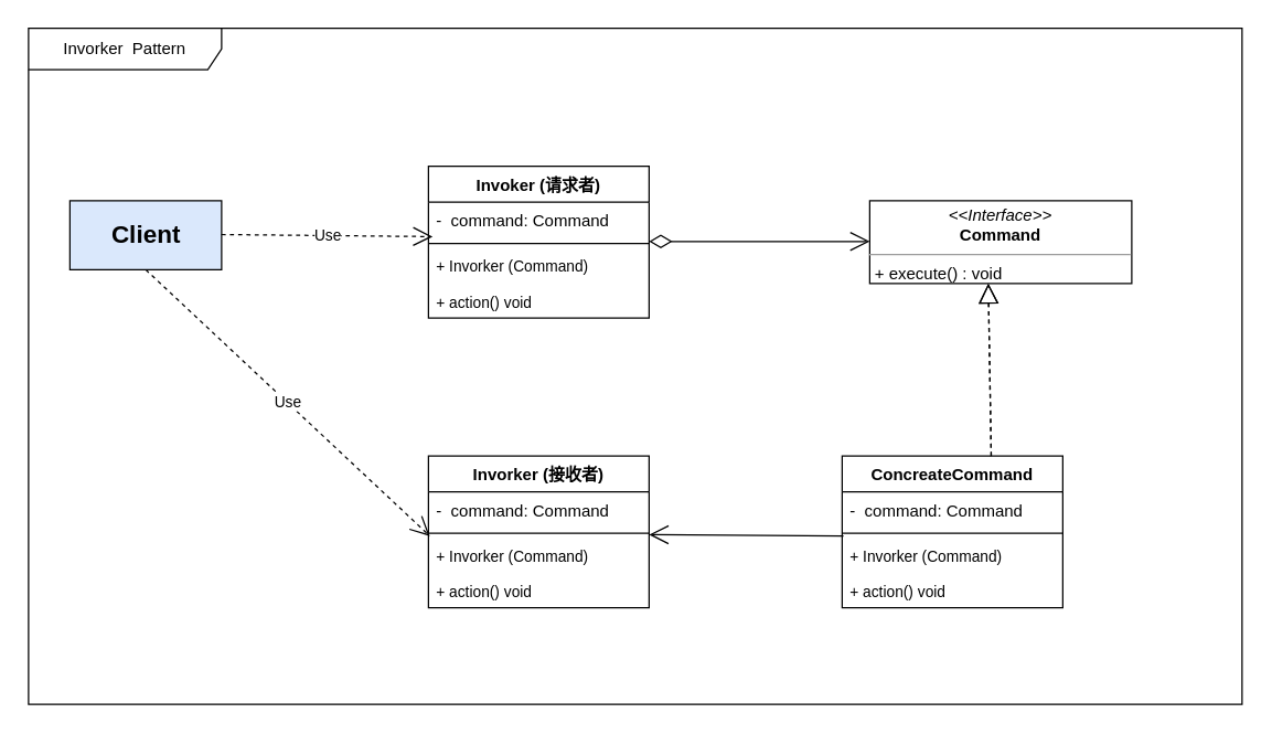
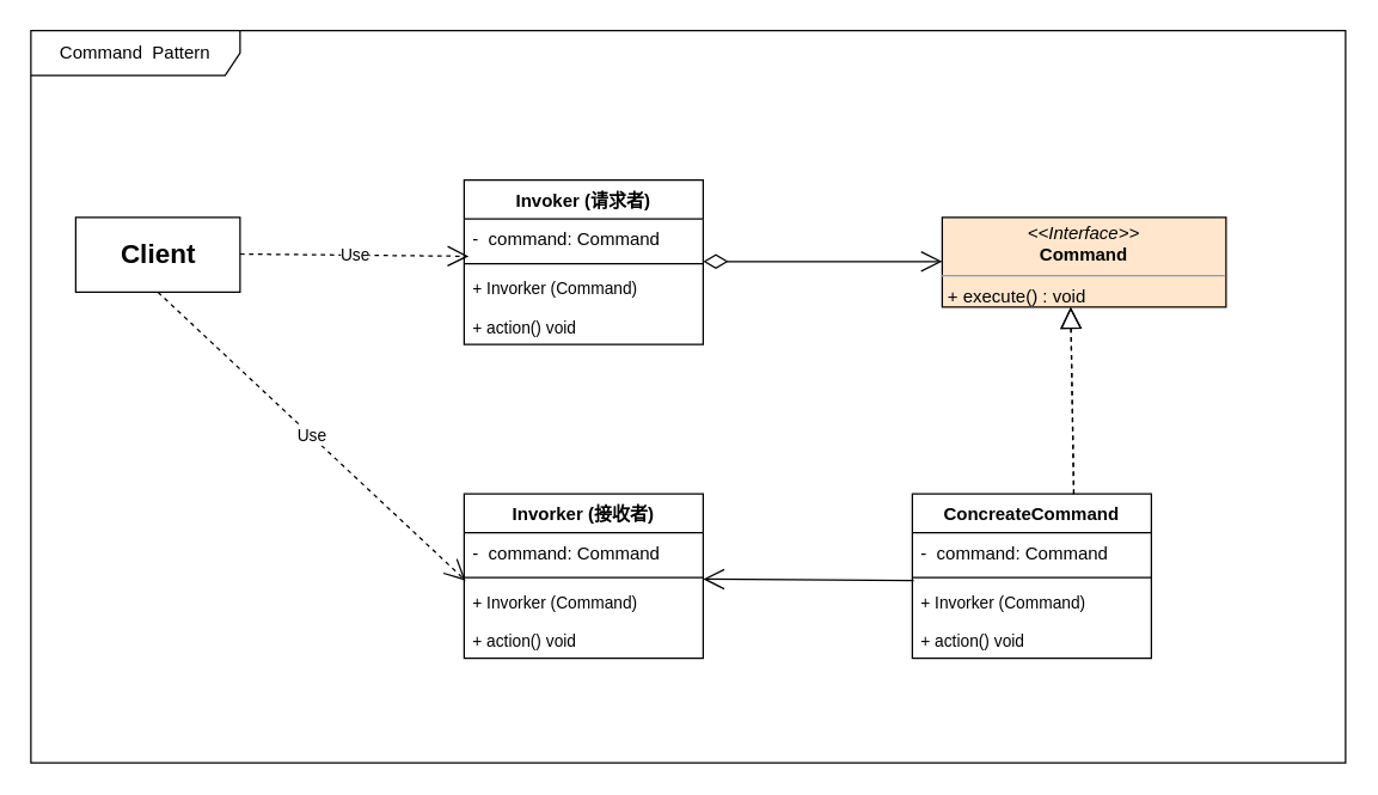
- <mxCell id="2" value="Invorker&amp;nbsp; Pattern" style="shape=umlFrame;whiteSpace=wrap;html=1;swimlaneFillColor=none;shadow=0;width=140;height=30;" vertex="1" parent="1"><mxGeometry x="20" y="20" width="880" height="490" as="geometry" /></mxCell>
+ <mxCell id="2" value="Command&amp;nbsp; Pattern" style="shape=umlFrame;whiteSpace=wrap;html=1;swimlaneFillColor=none;shadow=0;width=140;height=30;" vertex="1" parent="1"><mxGeometry x="20" y="20" width="880" height="490" as="geometry" /></mxCell>
- <mxCell id="3" value="&lt;b&gt;&lt;font style=&quot;font-size: 18px&quot;&gt;Client&lt;/font&gt;&lt;/b&gt;" style="html=1;shadow=0;strokeColor=#000000;fillColor=#dae8fc;" vertex="1" parent="1"><mxGeometry x="50" y="145" width="110" height="50" as="geometry" /></mxCell>
+ <mxCell id="3" value="&lt;b&gt;&lt;font style=&quot;font-size: 18px&quot;&gt;Client&lt;/font&gt;&lt;/b&gt;" style="html=1;shadow=0;strokeColor=#000000;fillColor=#ffffff;" vertex="1" parent="1"><mxGeometry x="50" y="145" width="110" height="50" as="geometry" /></mxCell>
- <mxCell id="16" value="&lt;p style=&quot;margin: 0px ; margin-top: 4px ; text-align: center&quot;&gt;&lt;i&gt;&amp;lt;&amp;lt;Interface&amp;gt;&amp;gt;&lt;/i&gt;&lt;br&gt;&lt;b&gt;Command&lt;/b&gt;&lt;/p&gt;&lt;hr size=&quot;1&quot;&gt;&lt;p style=&quot;margin: 0px ; margin-left: 4px&quot;&gt;+ execute() : void&lt;br&gt;&lt;/p&gt;&lt;hr size=&quot;1&quot;&gt;&lt;p style=&quot;margin: 0px ; margin-left: 4px&quot;&gt;&lt;br&gt;&lt;/p&gt;" style="verticalAlign=top;align=left;overflow=fill;fontSize=12;fontFamily=Helvetica;html=1;shadow=0;strokeColor=#000000;fillColor=#ffffff;" vertex="1" parent="1"><mxGeometry x="630" y="145" width="190" height="60" as="geometry" /></mxCell>
+ <mxCell id="16" value="&lt;p style=&quot;margin: 0px ; margin-top: 4px ; text-align: center&quot;&gt;&lt;i&gt;&amp;lt;&amp;lt;Interface&amp;gt;&amp;gt;&lt;/i&gt;&lt;br&gt;&lt;b&gt;Command&lt;/b&gt;&lt;/p&gt;&lt;hr size=&quot;1&quot;&gt;&lt;p style=&quot;margin: 0px ; margin-left: 4px&quot;&gt;+ execute() : void&lt;br&gt;&lt;/p&gt;&lt;hr size=&quot;1&quot;&gt;&lt;p style=&quot;margin: 0px ; margin-left: 4px&quot;&gt;&lt;br&gt;&lt;/p&gt;" style="verticalAlign=top;align=left;overflow=fill;fontSize=12;fontFamily=Helvetica;html=1;shadow=0;strokeColor=#000000;fillColor=#ffe6cc;" vertex="1" parent="1"><mxGeometry x="630" y="145" width="190" height="60" as="geometry" /></mxCell>
